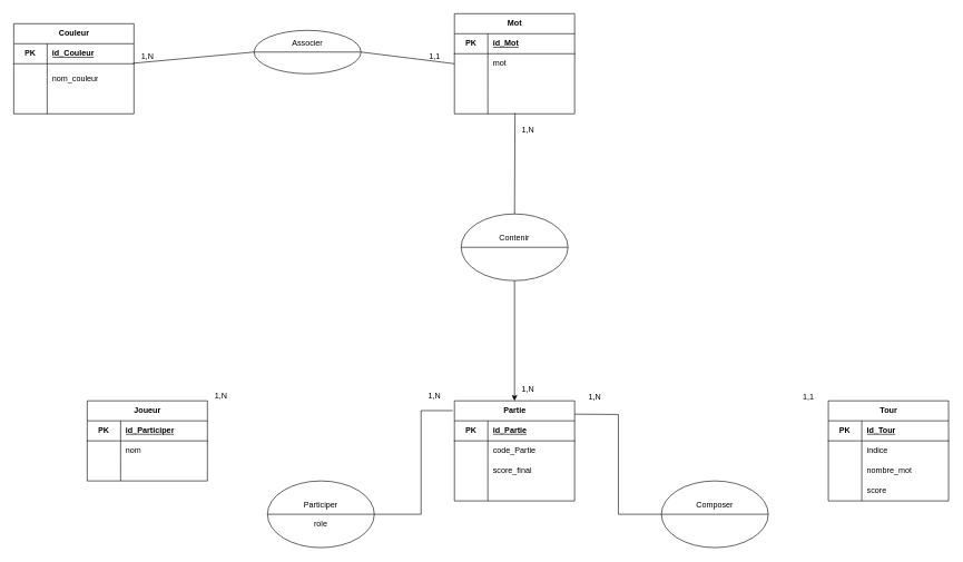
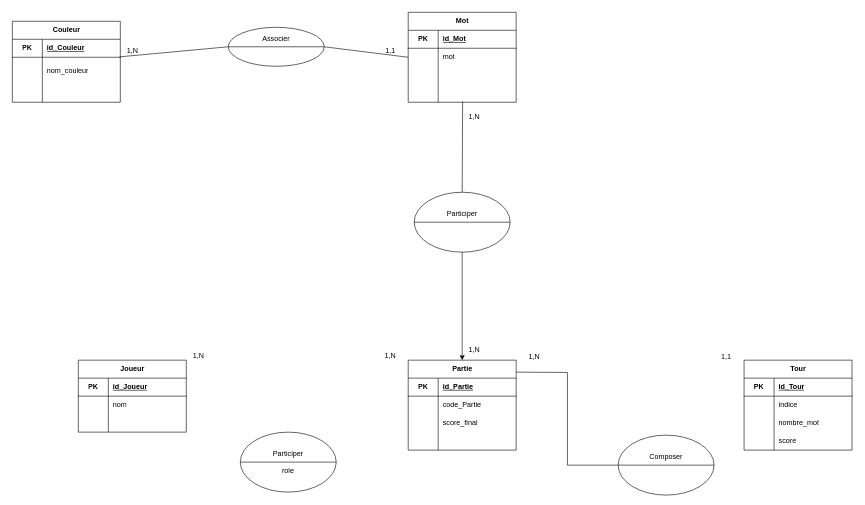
- <mxCell id="63" value="Contenir&lt;div&gt;&lt;br&gt;&lt;/div&gt;&lt;div&gt;&lt;br&gt;&lt;/div&gt;" style="shape=lineEllipse;perimeter=ellipsePerimeter;whiteSpace=wrap;html=1;backgroundOutline=1;" vertex="1" parent="1"><mxGeometry x="690" y="320" width="160" height="100" as="geometry" /></mxCell>
+ <mxCell id="63" value="Participer&lt;div&gt;&lt;br&gt;&lt;/div&gt;&lt;div&gt;&lt;br&gt;&lt;/div&gt;" style="shape=lineEllipse;perimeter=ellipsePerimeter;whiteSpace=wrap;html=1;backgroundOutline=1;" vertex="1" parent="1"><mxGeometry x="690" y="320" width="160" height="100" as="geometry" /></mxCell>
- <mxCell id="18" value="id_Participer" style="shape=partialRectangle;connectable=0;fillColor=none;top=0;left=0;bottom=0;right=0;align=left;spacingLeft=6;fontStyle=5;overflow=hidden;whiteSpace=wrap;html=1;" vertex="1" parent="16"><mxGeometry x="50" width="130" height="30" as="geometry"><mxRectangle width="130" height="30" as="alternateBounds" /></mxGeometry></mxCell>
+ <mxCell id="18" value="id_Joueur" style="shape=partialRectangle;connectable=0;fillColor=none;top=0;left=0;bottom=0;right=0;align=left;spacingLeft=6;fontStyle=5;overflow=hidden;whiteSpace=wrap;html=1;" vertex="1" parent="16"><mxGeometry x="50" width="130" height="30" as="geometry"><mxRectangle width="130" height="30" as="alternateBounds" /></mxGeometry></mxCell>
- <mxCell id="69" value="" style="endArrow=none;html=1;rounded=0;exitX=1;exitY=0.5;exitDx=0;exitDy=0;entryX=-0.014;entryY=0.098;entryDx=0;entryDy=0;entryPerimeter=0;edgeStyle=orthogonalEdgeStyle;" edge="1" parent="1" source="25" target="2"><mxGeometry relative="1" as="geometry"><mxPoint x="620" y="800" as="sourcePoint" /><mxPoint x="780" y="800" as="targetPoint" /><Array as="points"><mxPoint x="630" y="770" /><mxPoint x="630" y="615" /></Array></mxGeometry></mxCell>
- <mxCell id="62" value="&lt;div&gt;Composer&lt;/div&gt;&lt;div&gt;&lt;br&gt;&lt;/div&gt;&lt;div&gt;&lt;br&gt;&lt;/div&gt;" style="shape=lineEllipse;perimeter=ellipsePerimeter;whiteSpace=wrap;html=1;backgroundOutline=1;" vertex="1" parent="1"><mxGeometry x="990" y="720" width="160" height="100" as="geometry" /></mxCell>
+ <mxCell id="62" value="&lt;div&gt;Composer&lt;/div&gt;&lt;div&gt;&lt;br&gt;&lt;/div&gt;&lt;div&gt;&lt;br&gt;&lt;/div&gt;" style="shape=lineEllipse;perimeter=ellipsePerimeter;whiteSpace=wrap;html=1;backgroundOutline=1;" vertex="1" parent="1"><mxGeometry x="1030" y="725" width="160" height="100" as="geometry" /></mxCell>
